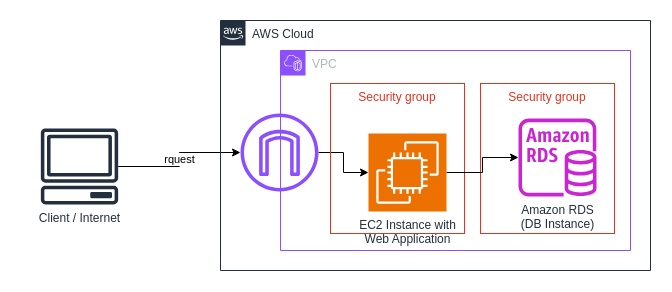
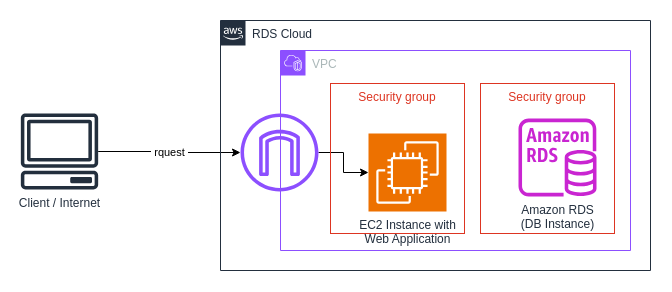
- <mxCell id="4" value="AWS Cloud" style="points=[[0,0],[0.25,0],[0.5,0],[0.75,0],[1,0],[1,0.25],[1,0.5],[1,0.75],[1,1],[0.75,1],[0.5,1],[0.25,1],[0,1],[0,0.75],[0,0.5],[0,0.25]];outlineConnect=0;gradientColor=none;html=1;whiteSpace=wrap;fontSize=12;fontStyle=0;container=1;pointerEvents=0;collapsible=0;recursiveResize=0;shape=mxgraph.aws4.group;grIcon=mxgraph.aws4.group_aws_cloud_alt;strokeColor=#232F3E;fillColor=none;verticalAlign=top;align=left;spacingLeft=30;fontColor=#232F3E;dashed=0;" vertex="1" parent="1"><mxGeometry x="220" y="20" width="430" height="250" as="geometry" /></mxCell>
+ <mxCell id="4" value="RDS Cloud" style="points=[[0,0],[0.25,0],[0.5,0],[0.75,0],[1,0],[1,0.25],[1,0.5],[1,0.75],[1,1],[0.75,1],[0.5,1],[0.25,1],[0,1],[0,0.75],[0,0.5],[0,0.25]];outlineConnect=0;gradientColor=none;html=1;whiteSpace=wrap;fontSize=12;fontStyle=0;container=1;pointerEvents=0;collapsible=0;recursiveResize=0;shape=mxgraph.aws4.group;grIcon=mxgraph.aws4.group_aws_cloud_alt;strokeColor=#232F3E;fillColor=none;verticalAlign=top;align=left;spacingLeft=30;fontColor=#232F3E;dashed=0;" vertex="1" parent="1"><mxGeometry x="220" y="20" width="430" height="250" as="geometry" /></mxCell>
- <mxCell id="3" value="Client / Internet" style="sketch=0;outlineConnect=0;fontColor=#232F3E;gradientColor=none;fillColor=#232F3D;strokeColor=none;dashed=0;verticalLabelPosition=bottom;verticalAlign=top;align=center;html=1;fontSize=12;fontStyle=0;aspect=fixed;pointerEvents=1;shape=mxgraph.aws4.client;" vertex="1" parent="1"><mxGeometry x="40" y="128" width="78" height="76" as="geometry" /></mxCell>
+ <mxCell id="3" value="Client / Internet" style="sketch=0;outlineConnect=0;fontColor=#232F3E;gradientColor=none;fillColor=#232F3D;strokeColor=none;dashed=0;verticalLabelPosition=bottom;verticalAlign=top;align=center;html=1;fontSize=12;fontStyle=0;aspect=fixed;pointerEvents=1;shape=mxgraph.aws4.client;" vertex="1" parent="1"><mxGeometry x="20" y="113" width="78" height="76" as="geometry" /></mxCell>
- <mxCell id="11" style="edgeStyle=orthogonalEdgeStyle;rounded=0;orthogonalLoop=1;jettySize=auto;html=1;" edge="1" parent="5" source="12" target="9"><mxGeometry relative="1" as="geometry" /></mxCell>
